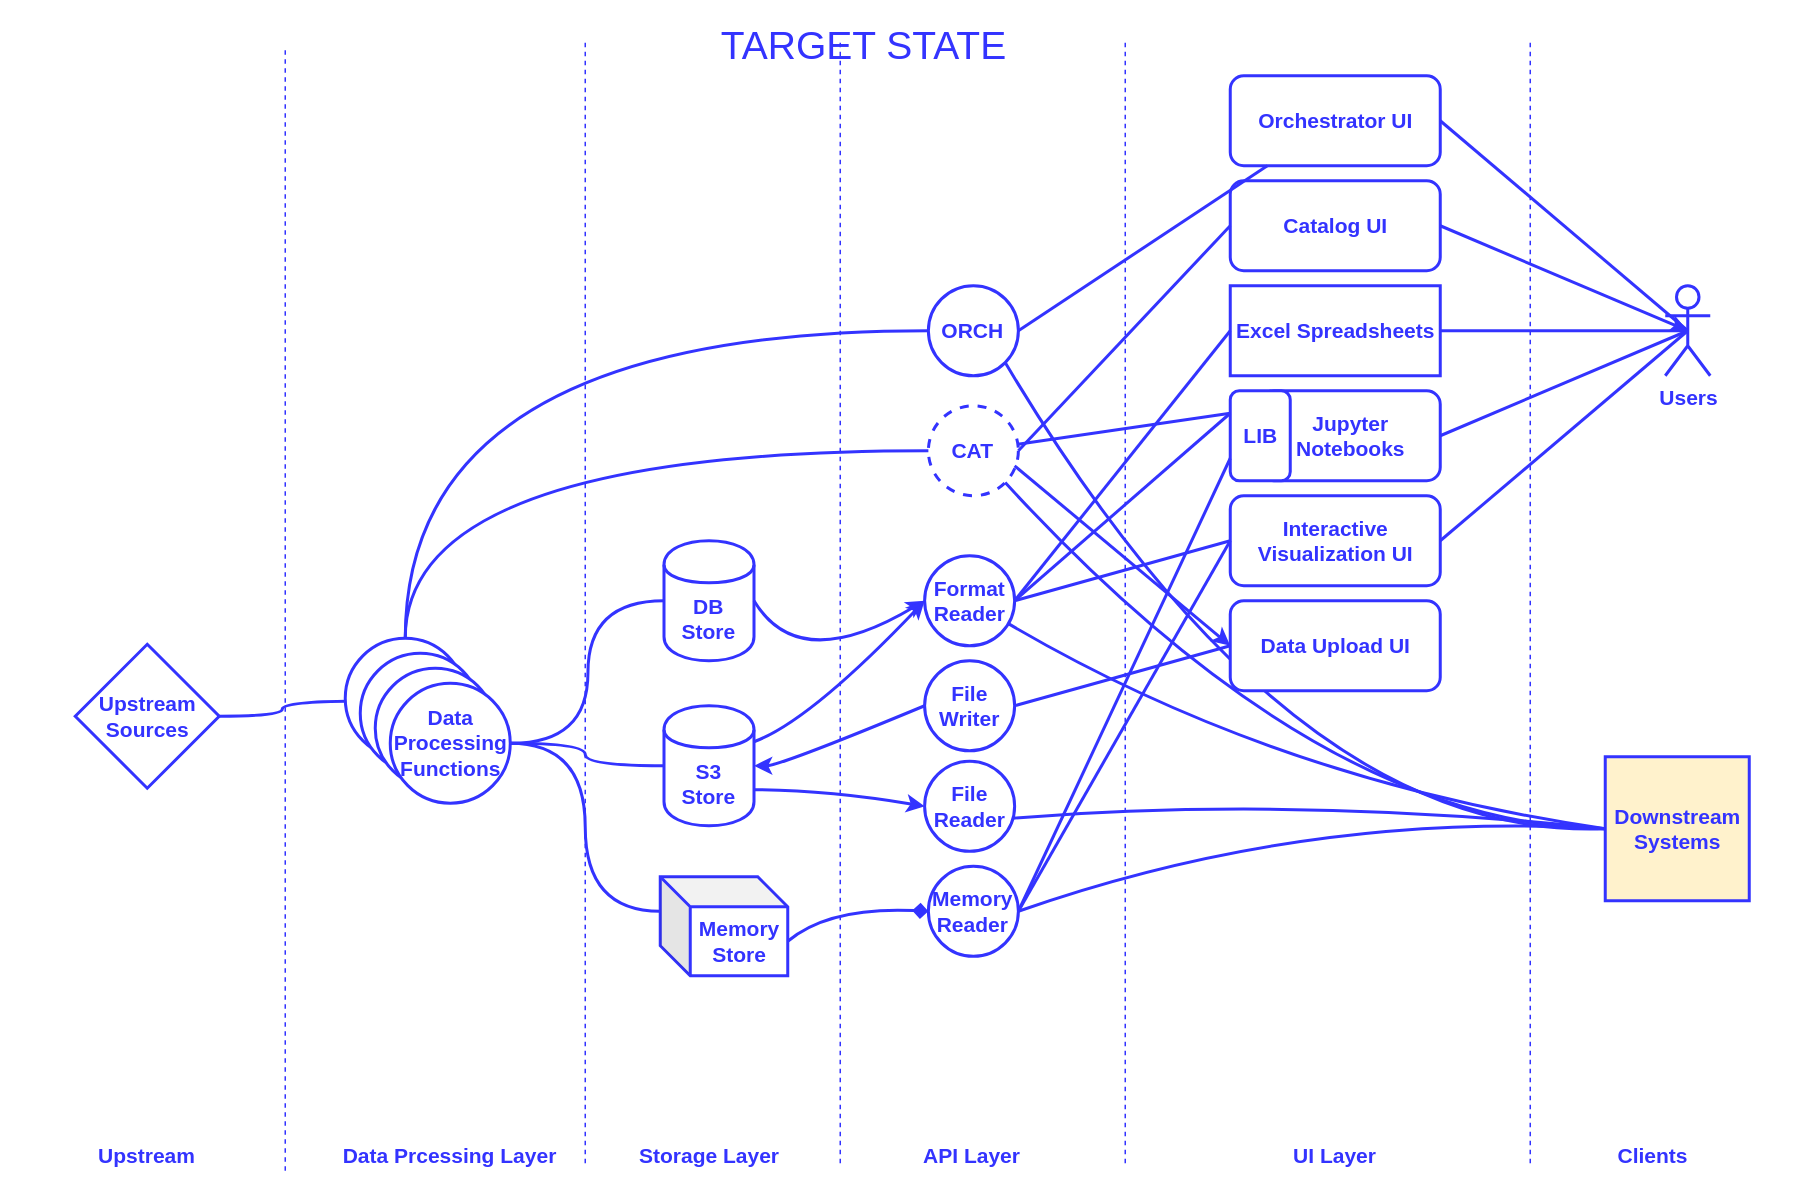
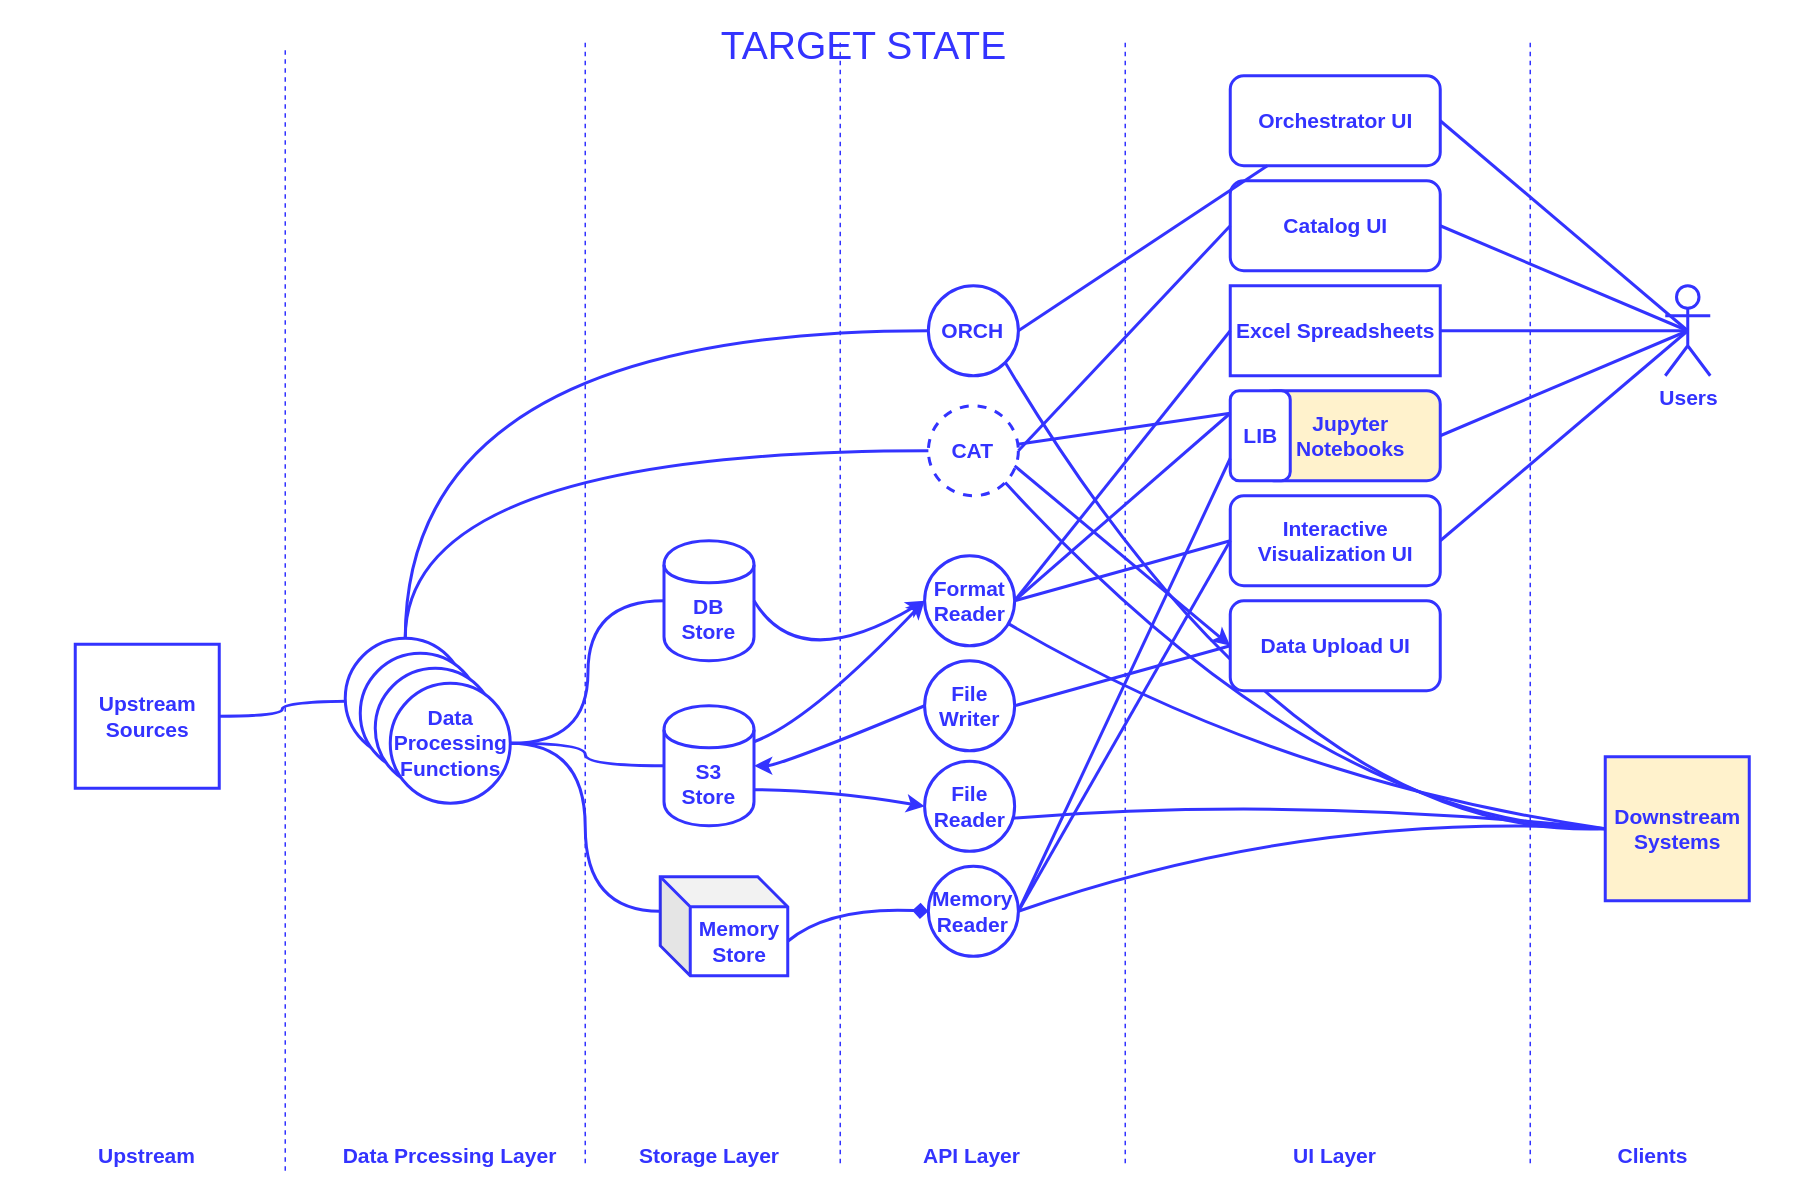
- <mxCell id="20" value="" style="endArrow=classic;html=1;strokeColor=#3333FF;strokeWidth=2;exitX=1;exitY=0.5;exitDx=0;exitDy=0;entryX=0.5;entryY=0.5;entryDx=0;entryDy=0;entryPerimeter=0;" parent="1" source="15" target="16" edge="1"><mxGeometry width="50" height="50" relative="1" as="geometry"><mxPoint x="852" y="240" as="sourcePoint" /><mxPoint x="1029.5" y="268" as="targetPoint" /></mxGeometry></mxCell>
+ <mxCell id="20" value="" style="endArrow=none;html=1;strokeColor=#3333FF;strokeWidth=2;exitX=1;exitY=0.5;exitDx=0;exitDy=0;entryX=0.5;entryY=0.5;entryDx=0;entryDy=0;entryPerimeter=0;" parent="1" source="15" target="16" edge="1"><mxGeometry width="50" height="50" relative="1" as="geometry"><mxPoint x="852" y="240" as="sourcePoint" /><mxPoint x="1029.5" y="268" as="targetPoint" /></mxGeometry></mxCell>
- <mxCell id="22" value="&lt;font style=&quot;font-size: 14px&quot; color=&quot;#3333FF&quot;&gt;&lt;b&gt;Jupyter Notebooks&lt;/b&gt;&lt;/font&gt;" style="rounded=1;whiteSpace=wrap;html=1;strokeColor=#3333FF;strokeWidth=2;fillColor=#FFFFFF;" parent="1" vertex="1"><mxGeometry x="839.5" y="260" width="120" height="60" as="geometry" /></mxCell>
+ <mxCell id="22" value="&lt;font style=&quot;font-size: 14px&quot; color=&quot;#3333FF&quot;&gt;&lt;b&gt;Jupyter Notebooks&lt;/b&gt;&lt;/font&gt;" style="rounded=1;whiteSpace=wrap;html=1;strokeColor=#3333FF;strokeWidth=2;fillColor=#fff2cc;" parent="1" vertex="1"><mxGeometry x="839.5" y="260" width="120" height="60" as="geometry" /></mxCell>
- <mxCell id="54" value="&lt;font style=&quot;font-size: 14px&quot; color=&quot;#3333FF&quot;&gt;&lt;b&gt;Upstream Sources&lt;/b&gt;&lt;/font&gt;" style="rhombus;whiteSpace=wrap;html=1;aspect=fixed;strokeColor=#3333FF;strokeWidth=2;fillColor=#FFFFFF;" parent="1" vertex="1"><mxGeometry x="49.5" y="429" width="96" height="96" as="geometry" /></mxCell>
+ <mxCell id="54" value="&lt;font style=&quot;font-size: 14px&quot; color=&quot;#3333FF&quot;&gt;&lt;b&gt;Upstream Sources&lt;/b&gt;&lt;/font&gt;" style="whiteSpace=wrap;html=1;aspect=fixed;strokeColor=#3333FF;strokeWidth=2;fillColor=#FFFFFF;" parent="1" vertex="1"><mxGeometry x="49.5" y="429" width="96" height="96" as="geometry" /></mxCell>
